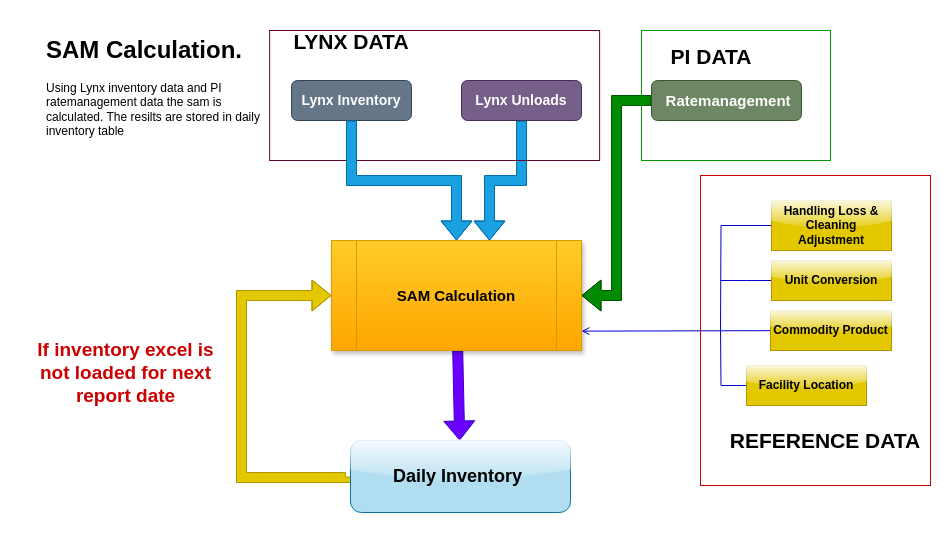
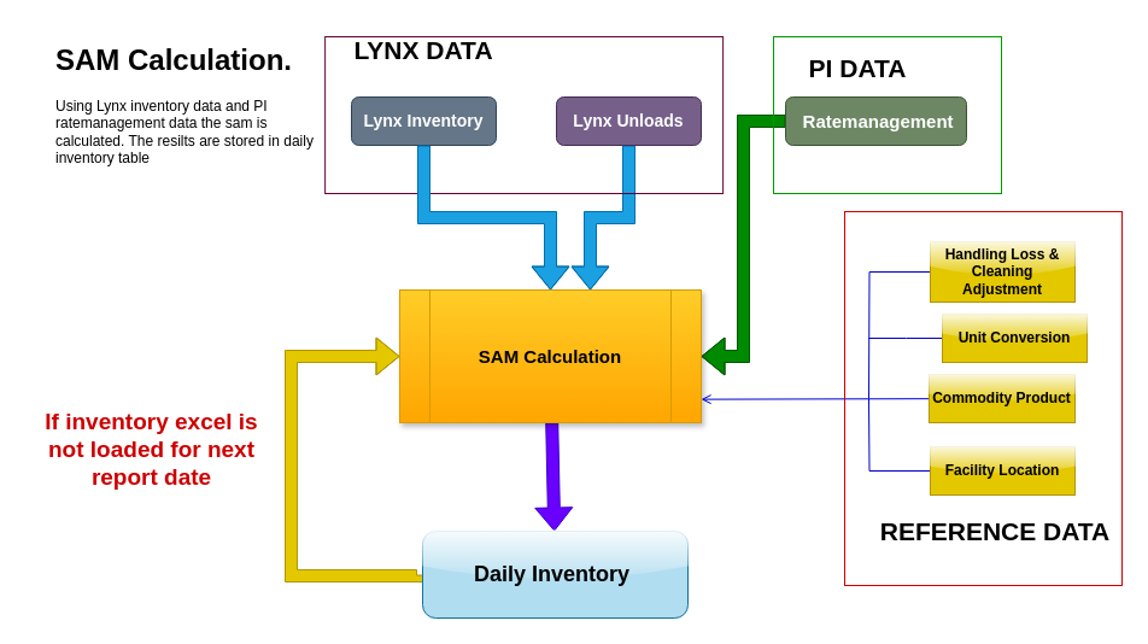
- <mxCell id="15" value="&lt;b&gt;&lt;font color=&quot;#000000&quot;&gt;Unit Conversion&lt;/font&gt;&lt;/b&gt;" style="rounded=0;whiteSpace=wrap;html=1;shadow=0;glass=1;comic=0;strokeColor=#B09500;fillColor=#e3c800;fontColor=#ffffff;" vertex="1" parent="1"><mxGeometry x="771" y="260" width="120" height="40" as="geometry" /></mxCell>
+ <mxCell id="15" value="&lt;b&gt;&lt;font color=&quot;#000000&quot;&gt;Unit Conversion&lt;/font&gt;&lt;/b&gt;" style="rounded=0;whiteSpace=wrap;html=1;shadow=0;glass=1;comic=0;strokeColor=#B09500;fillColor=#e3c800;fontColor=#ffffff;" vertex="1" parent="1"><mxGeometry x="781" y="260" width="120" height="40" as="geometry" /></mxCell>
- <mxCell id="19" value="&lt;b&gt;&lt;font color=&quot;#000000&quot;&gt;Facility Location&lt;/font&gt;&lt;/b&gt;" style="rounded=0;whiteSpace=wrap;html=1;shadow=0;glass=1;comic=0;strokeColor=#B09500;fillColor=#e3c800;fontColor=#ffffff;" vertex="1" parent="1"><mxGeometry x="746" y="365" width="120" height="40" as="geometry" /></mxCell>
+ <mxCell id="19" value="&lt;b&gt;&lt;font color=&quot;#000000&quot;&gt;Facility Location&lt;/font&gt;&lt;/b&gt;" style="rounded=0;whiteSpace=wrap;html=1;shadow=0;glass=1;comic=0;strokeColor=#B09500;fillColor=#e3c800;fontColor=#ffffff;" vertex="1" parent="1"><mxGeometry x="771" y="370" width="120" height="40" as="geometry" /></mxCell>
